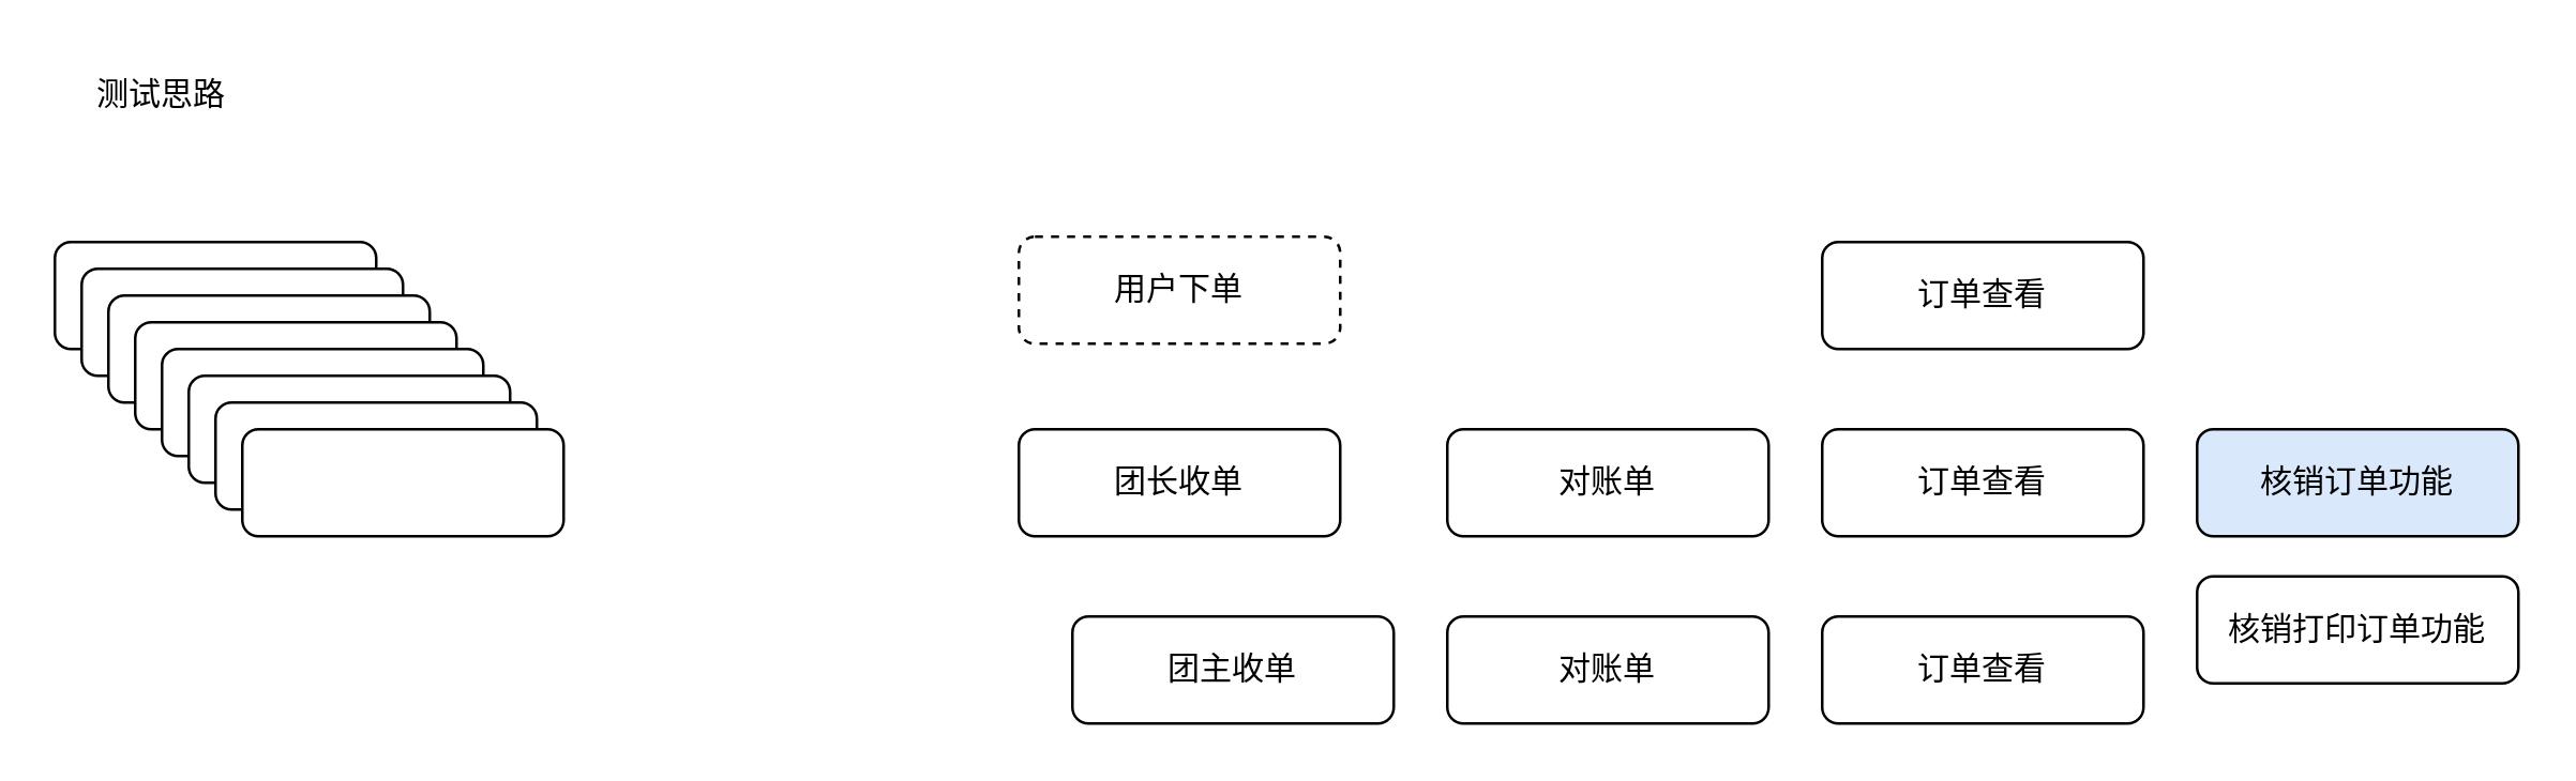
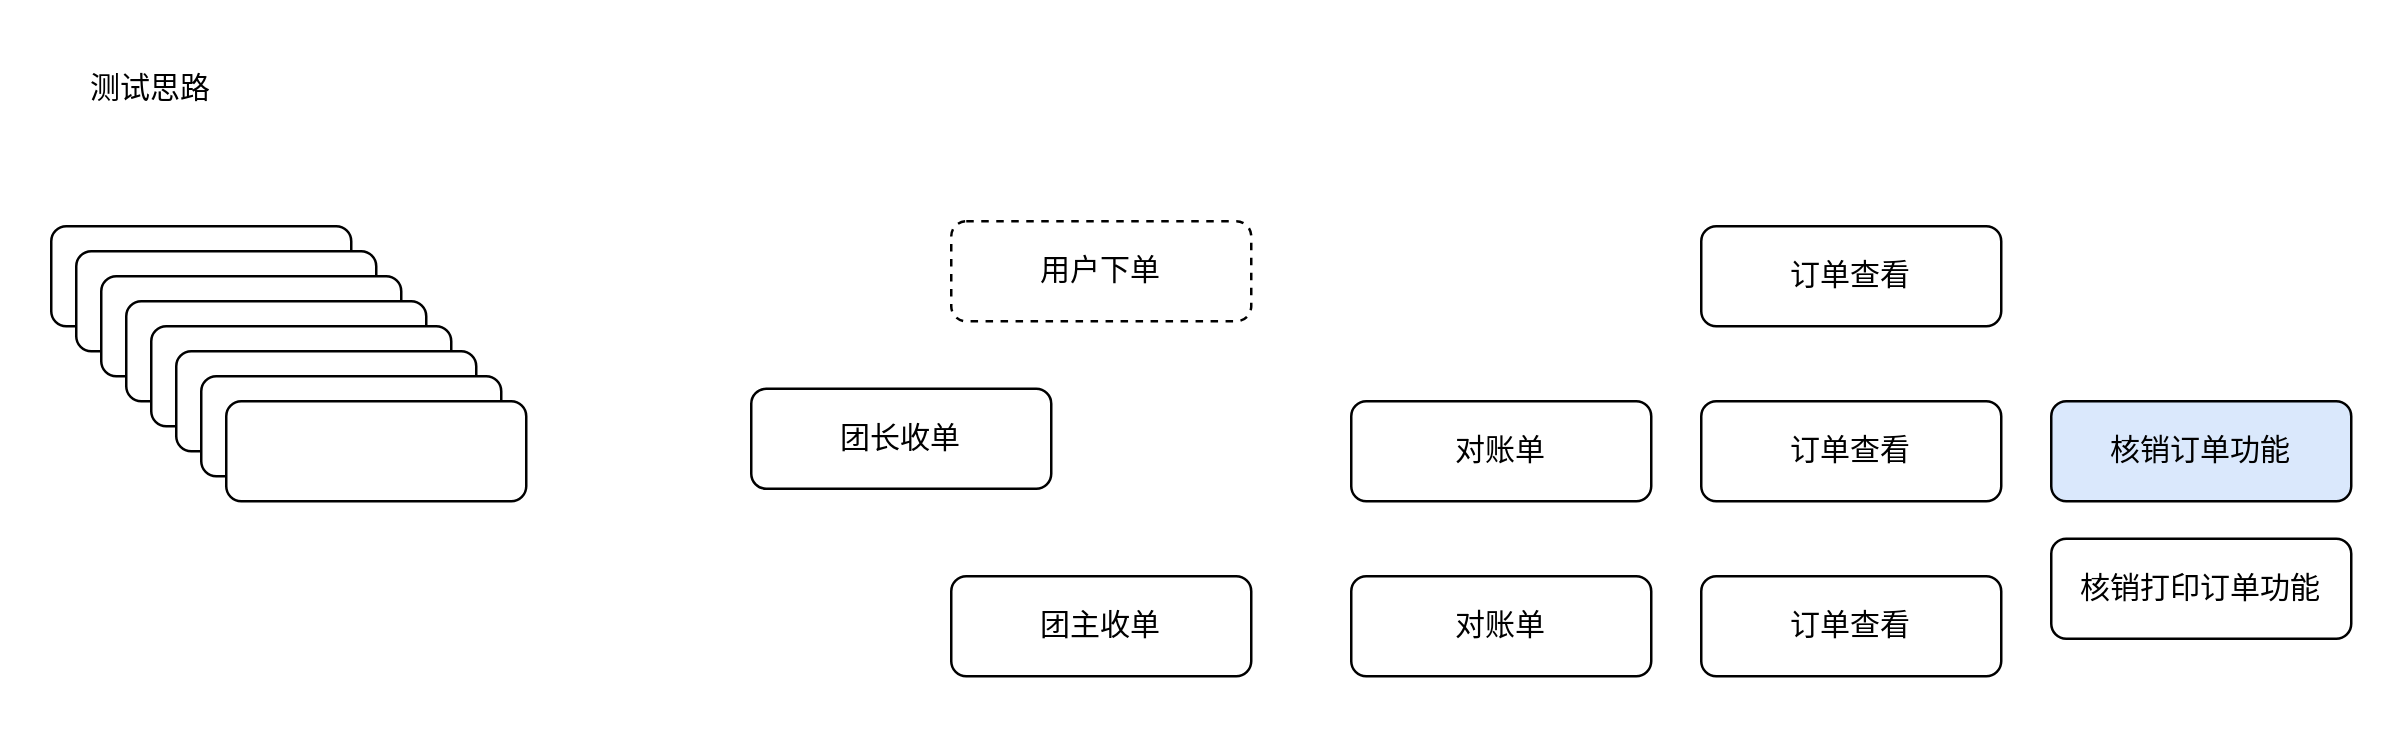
- <mxCell id="4" value="团长收单" style="rounded=1;whiteSpace=wrap;html=1;" vertex="1" parent="1"><mxGeometry x="380" y="160" width="120" height="40" as="geometry" /></mxCell>
+ <mxCell id="4" value="团长收单" style="rounded=1;whiteSpace=wrap;html=1;" vertex="1" parent="1"><mxGeometry x="300" y="155" width="120" height="40" as="geometry" /></mxCell>
- <mxCell id="12" value="团主收单" style="rounded=1;whiteSpace=wrap;html=1;" vertex="1" parent="1"><mxGeometry x="400" y="230" width="120" height="40" as="geometry" /></mxCell>
+ <mxCell id="12" value="团主收单" style="rounded=1;whiteSpace=wrap;html=1;" vertex="1" parent="1"><mxGeometry x="380" y="230" width="120" height="40" as="geometry" /></mxCell>
